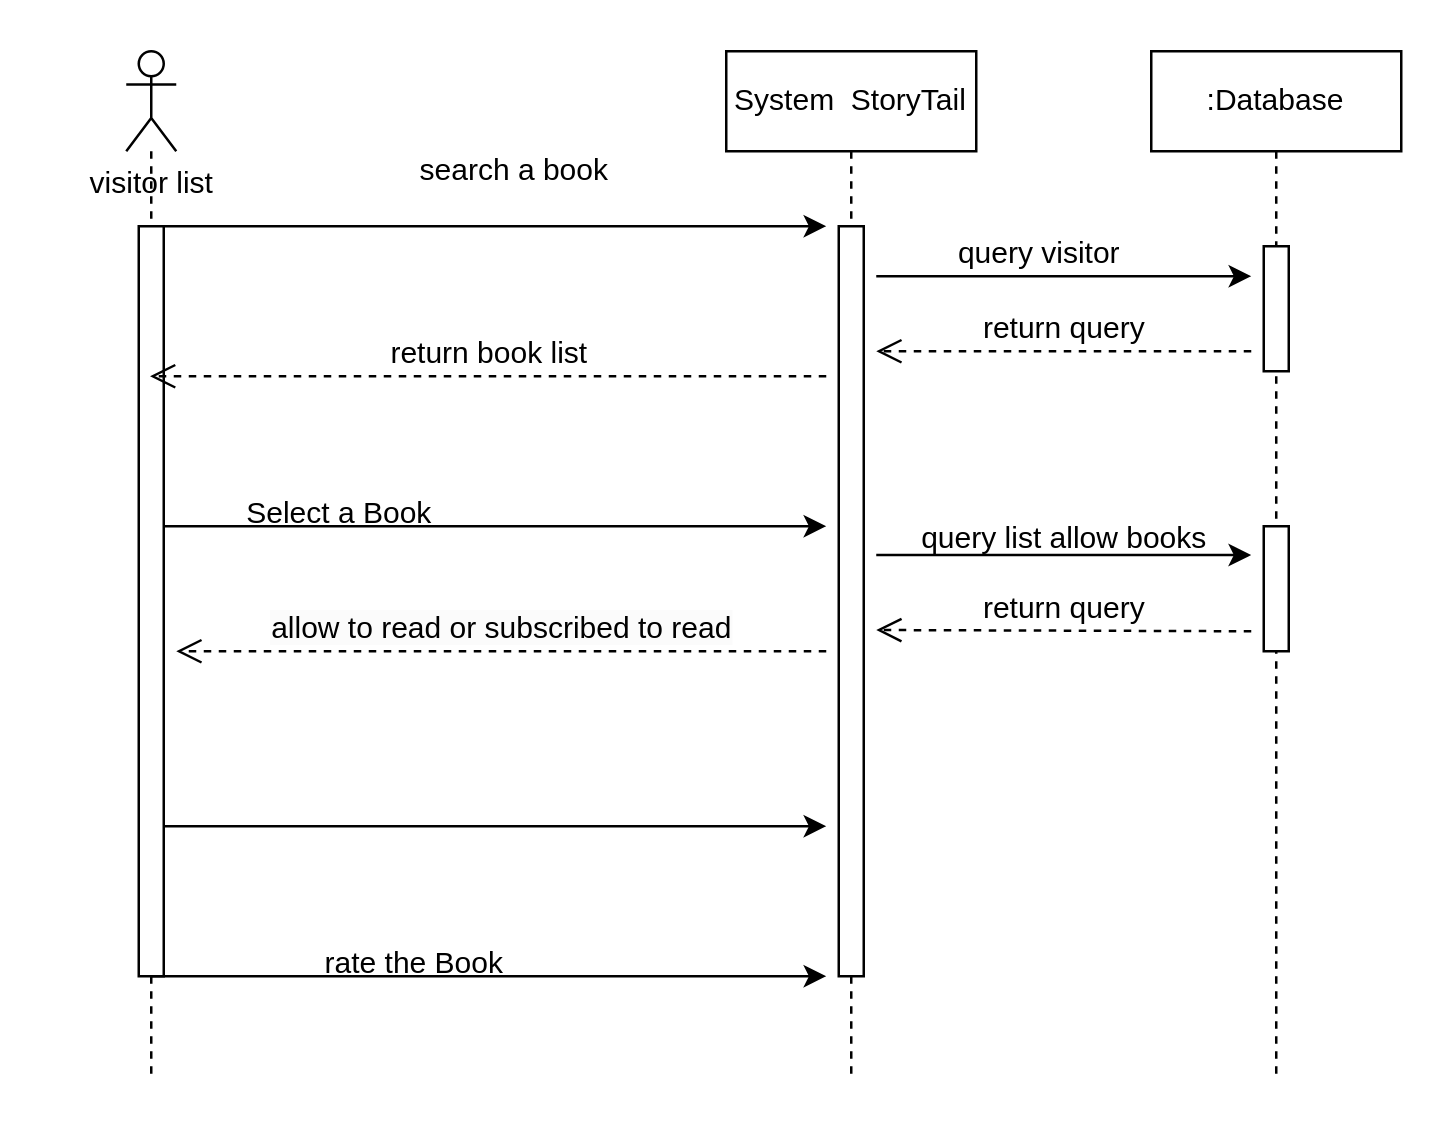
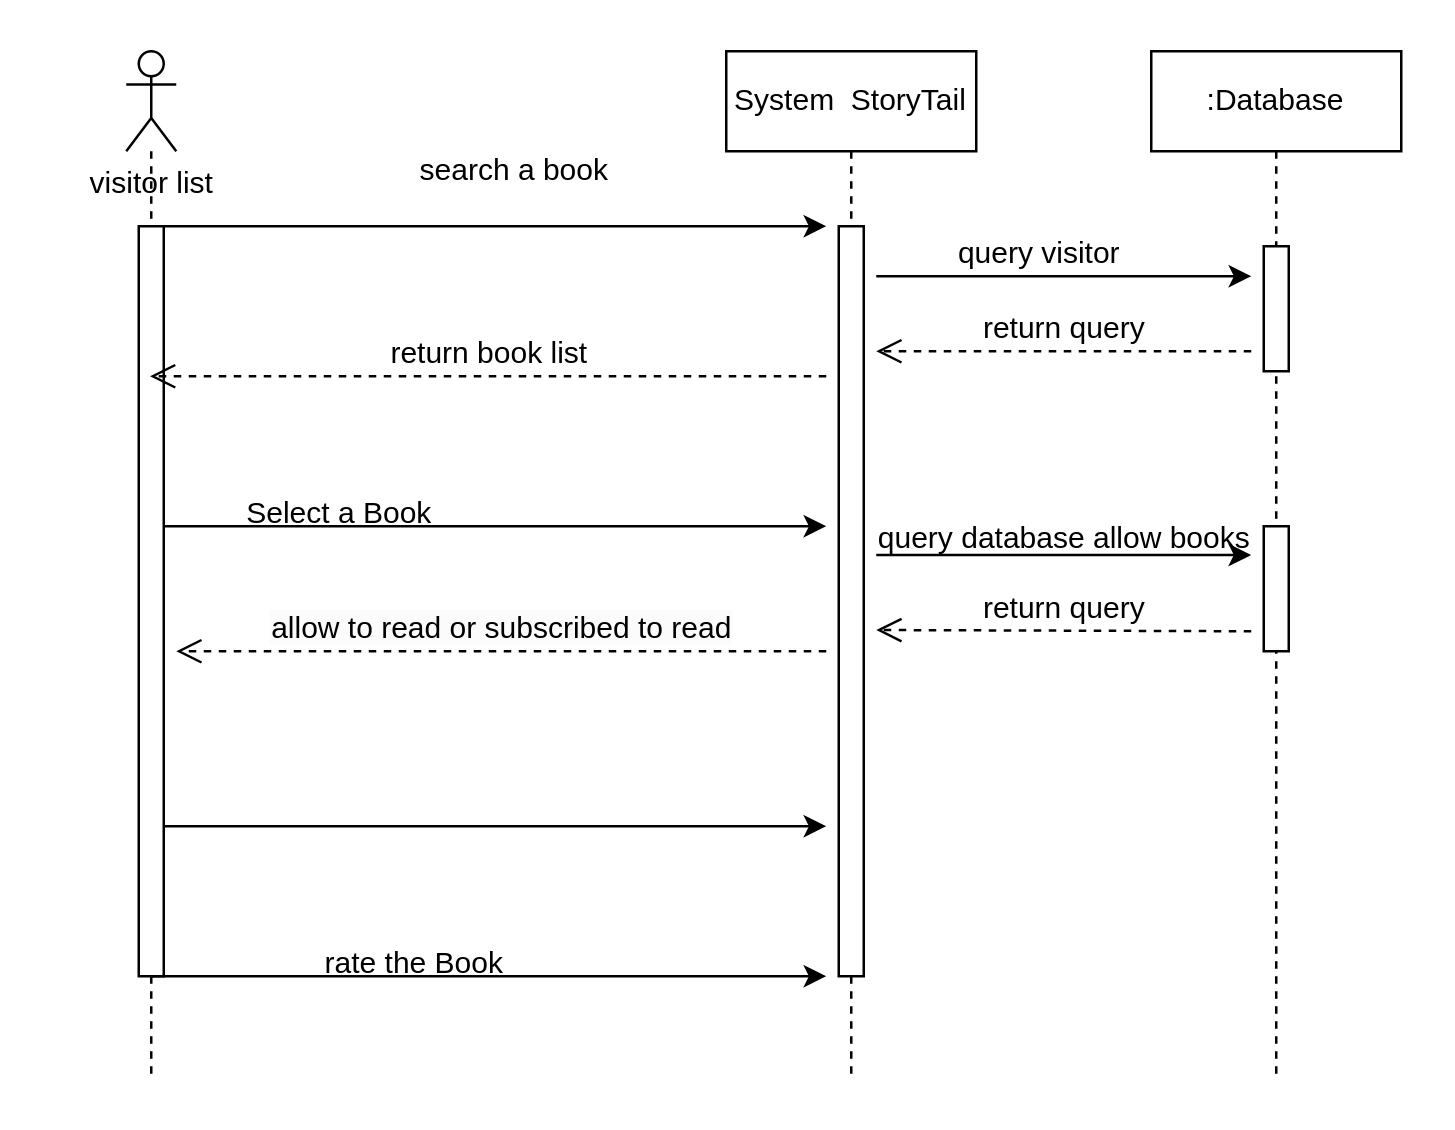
- <mxCell id="23" value="query list allow books" style="text;html=1;align=center;verticalAlign=middle;resizable=0;points=[];autosize=1;strokeColor=none;fillColor=none;" vertex="1" parent="1"><mxGeometry x="340" y="200" width="170" height="30" as="geometry" /></mxCell>
+ <mxCell id="23" value="query database allow books" style="text;html=1;align=center;verticalAlign=middle;resizable=0;points=[];autosize=1;strokeColor=none;fillColor=none;" vertex="1" parent="1"><mxGeometry x="340" y="200" width="170" height="30" as="geometry" /></mxCell>
